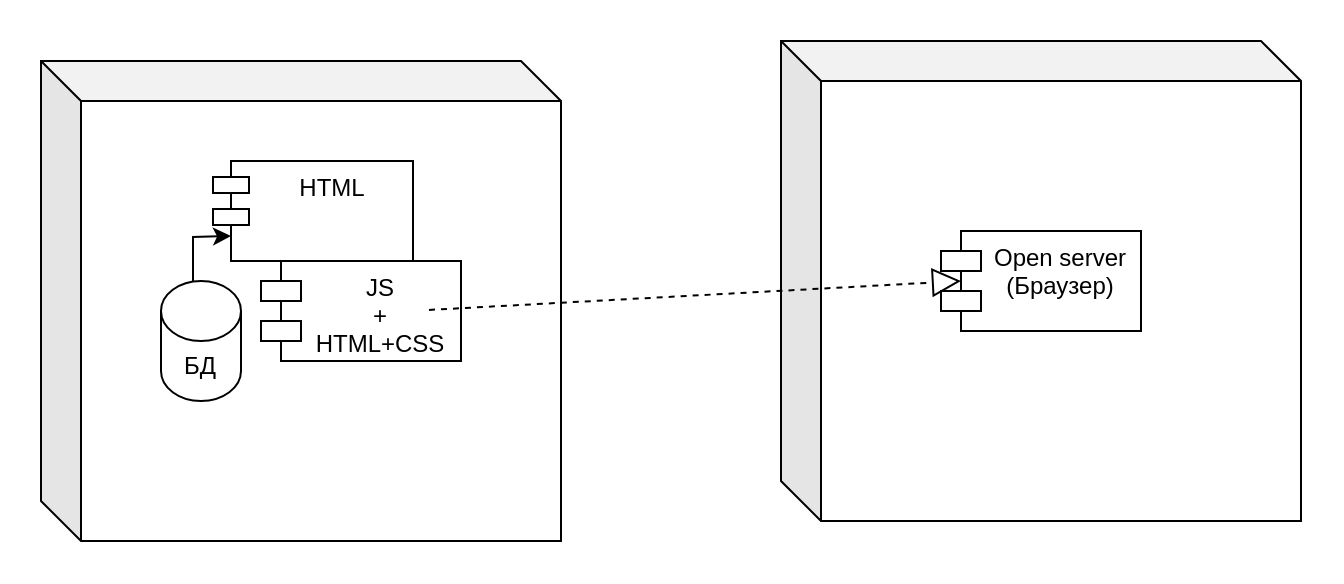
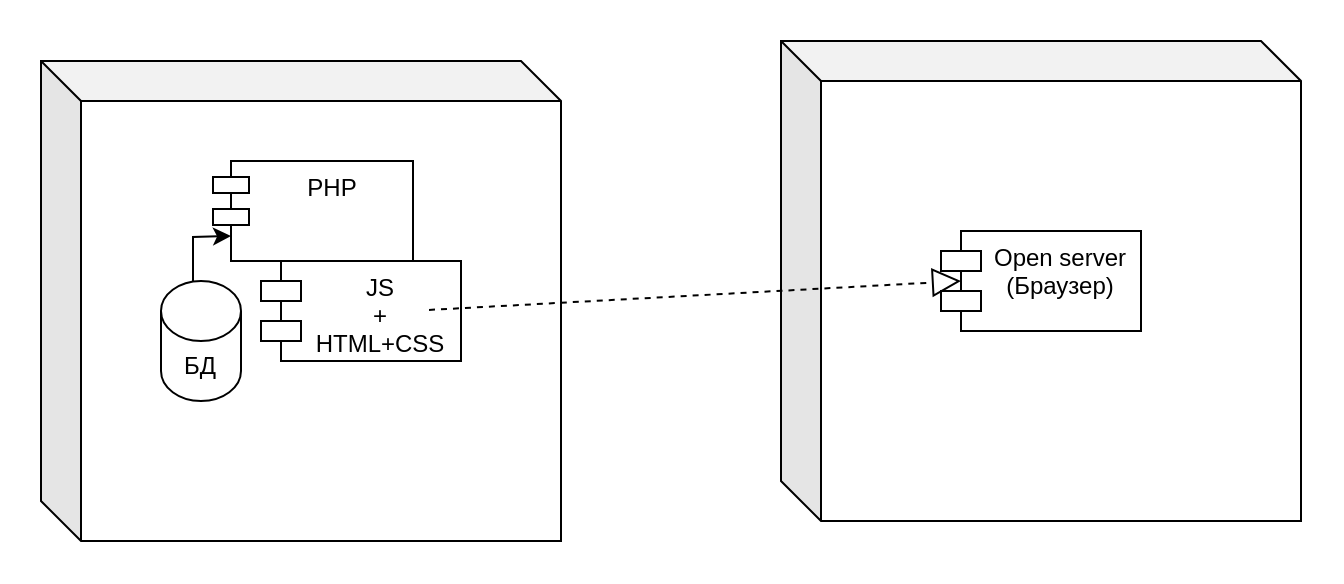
- <mxCell id="3" value="HTML" style="shape=module;align=left;spacingLeft=20;align=center;verticalAlign=top;jettyWidth=18;jettyHeight=8;" vertex="1" parent="1"><mxGeometry x="106" y="80" width="100" height="50" as="geometry" /></mxCell>
+ <mxCell id="3" value="PHP" style="shape=module;align=left;spacingLeft=20;align=center;verticalAlign=top;jettyWidth=18;jettyHeight=8;" vertex="1" parent="1"><mxGeometry x="106" y="80" width="100" height="50" as="geometry" /></mxCell>
